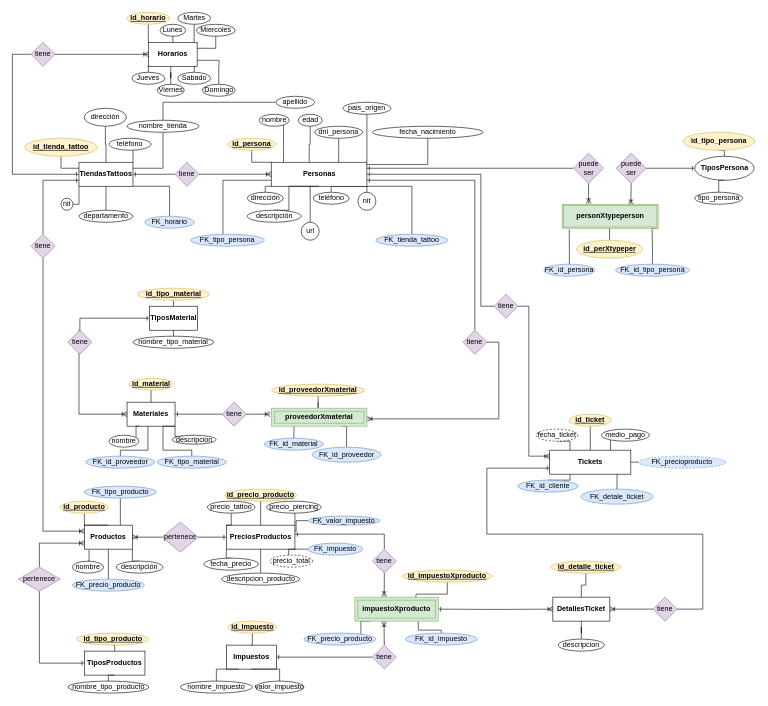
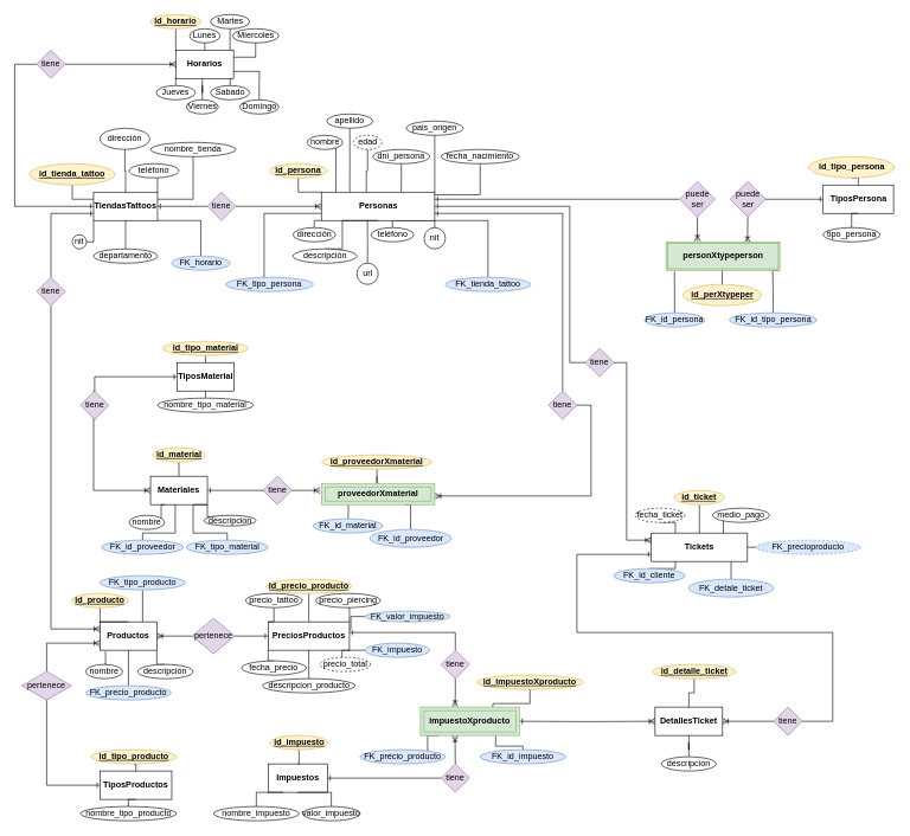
- <mxCell id="32" style="edgeStyle=orthogonalEdgeStyle;rounded=0;orthogonalLoop=1;jettySize=auto;html=1;endArrow=none;endFill=0;" parent="1" source="33" target="176" edge="1"><mxGeometry relative="1" as="geometry" /></mxCell>
+ <mxCell id="32" style="edgeStyle=orthogonalEdgeStyle;rounded=0;orthogonalLoop=1;jettySize=auto;html=1;entryX=0.25;entryY=0;entryDx=0;entryDy=0;endArrow=none;endFill=0;" parent="1" source="33" target="21" edge="1"><mxGeometry relative="1" as="geometry" /></mxCell>
- <mxCell id="29" value="edad" style="ellipse;whiteSpace=wrap;html=1;dashed=0;" parent="1" vertex="1"><mxGeometry x="496.5" y="190" width="40" height="20" as="geometry" /></mxCell>
+ <mxCell id="29" value="edad" style="ellipse;whiteSpace=wrap;html=1;dashed=1;" parent="1" vertex="1"><mxGeometry x="496.5" y="190" width="40" height="20" as="geometry" /></mxCell>
- <mxCell id="163" value="fecha_nacimiento" style="ellipse;whiteSpace=wrap;html=1;" parent="1" vertex="1"><mxGeometry x="620" y="210" width="185" height="20" as="geometry" /></mxCell>
+ <mxCell id="163" value="fecha_nacimiento" style="ellipse;whiteSpace=wrap;html=1;" parent="1" vertex="1"><mxGeometry x="620" y="210" width="110" height="20" as="geometry" /></mxCell>
- <mxCell id="37" value="&lt;b&gt;TiposPersona&lt;/b&gt;" style="ellipse;whiteSpace=wrap;html=1;" parent="1" vertex="1"><mxGeometry x="1157.5" y="260" width="99" height="40" as="geometry" /></mxCell>
+ <mxCell id="37" value="&lt;b&gt;TiposPersona&lt;/b&gt;" style="rounded=0;whiteSpace=wrap;html=1;" parent="1" vertex="1"><mxGeometry x="1157.5" y="260" width="99" height="40" as="geometry" /></mxCell>
